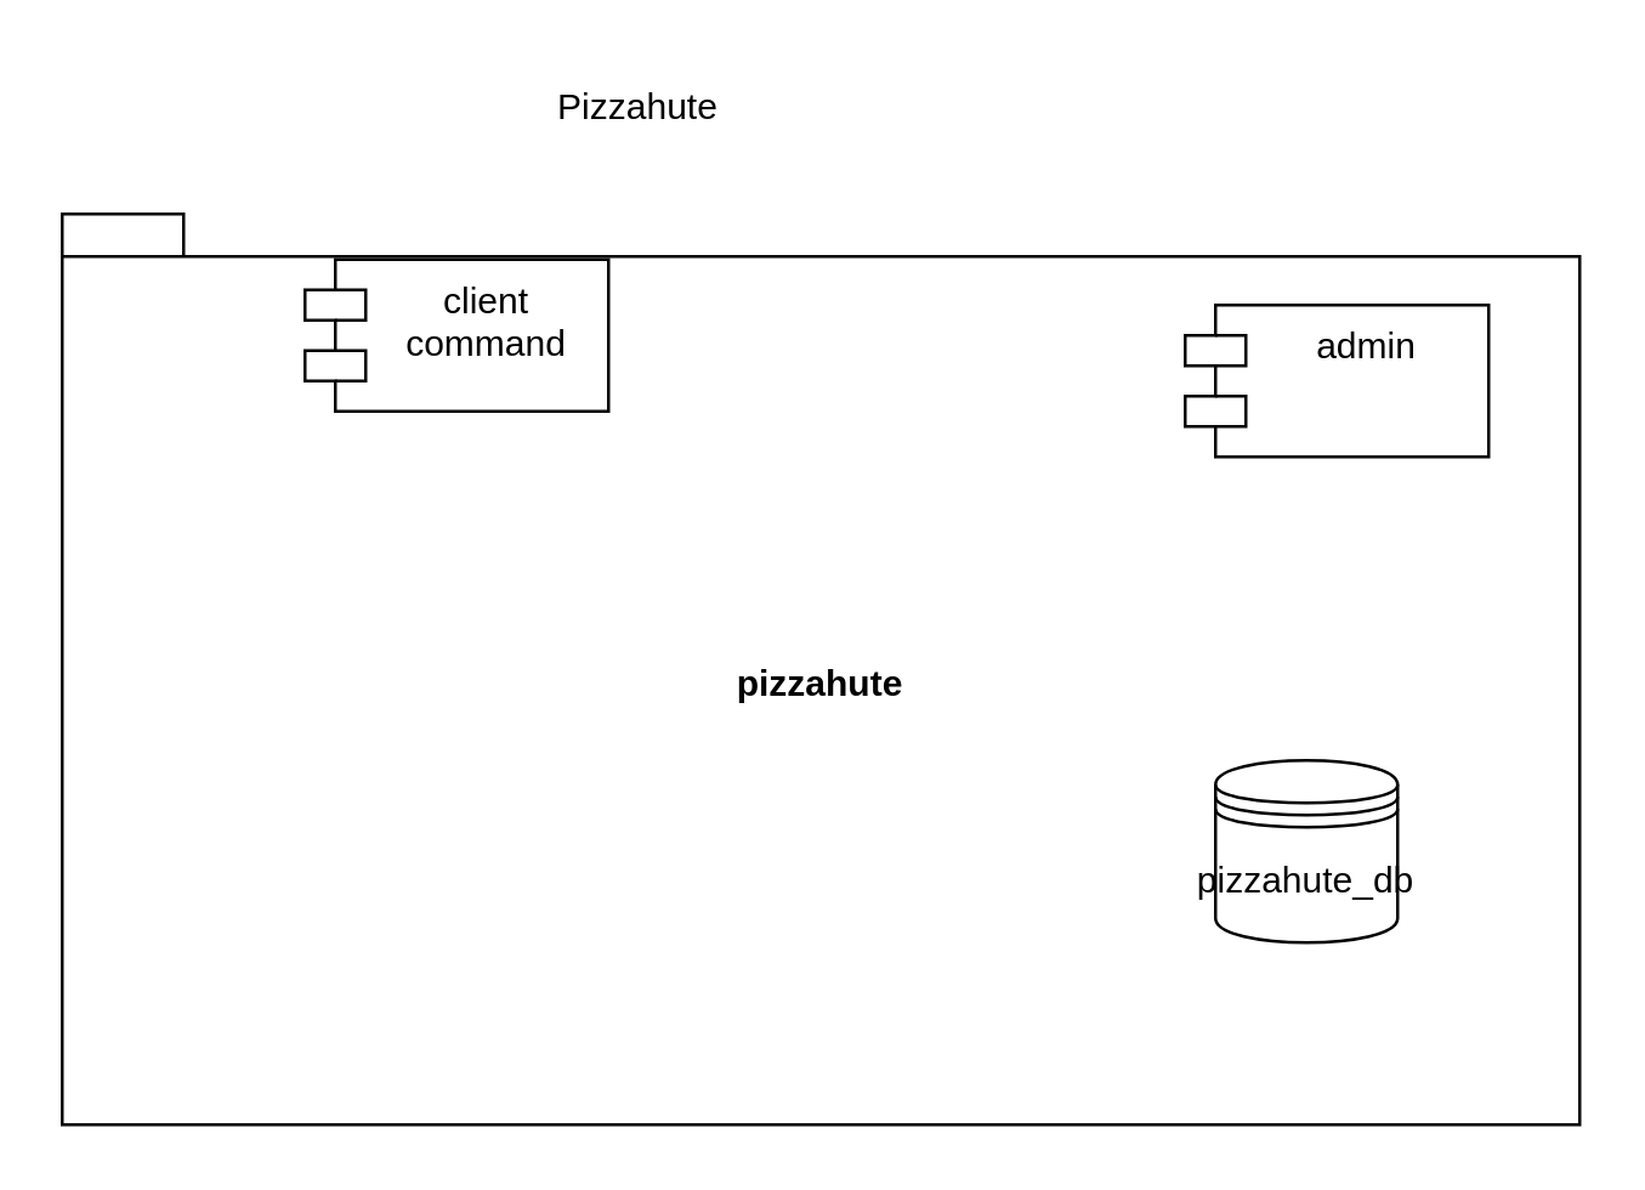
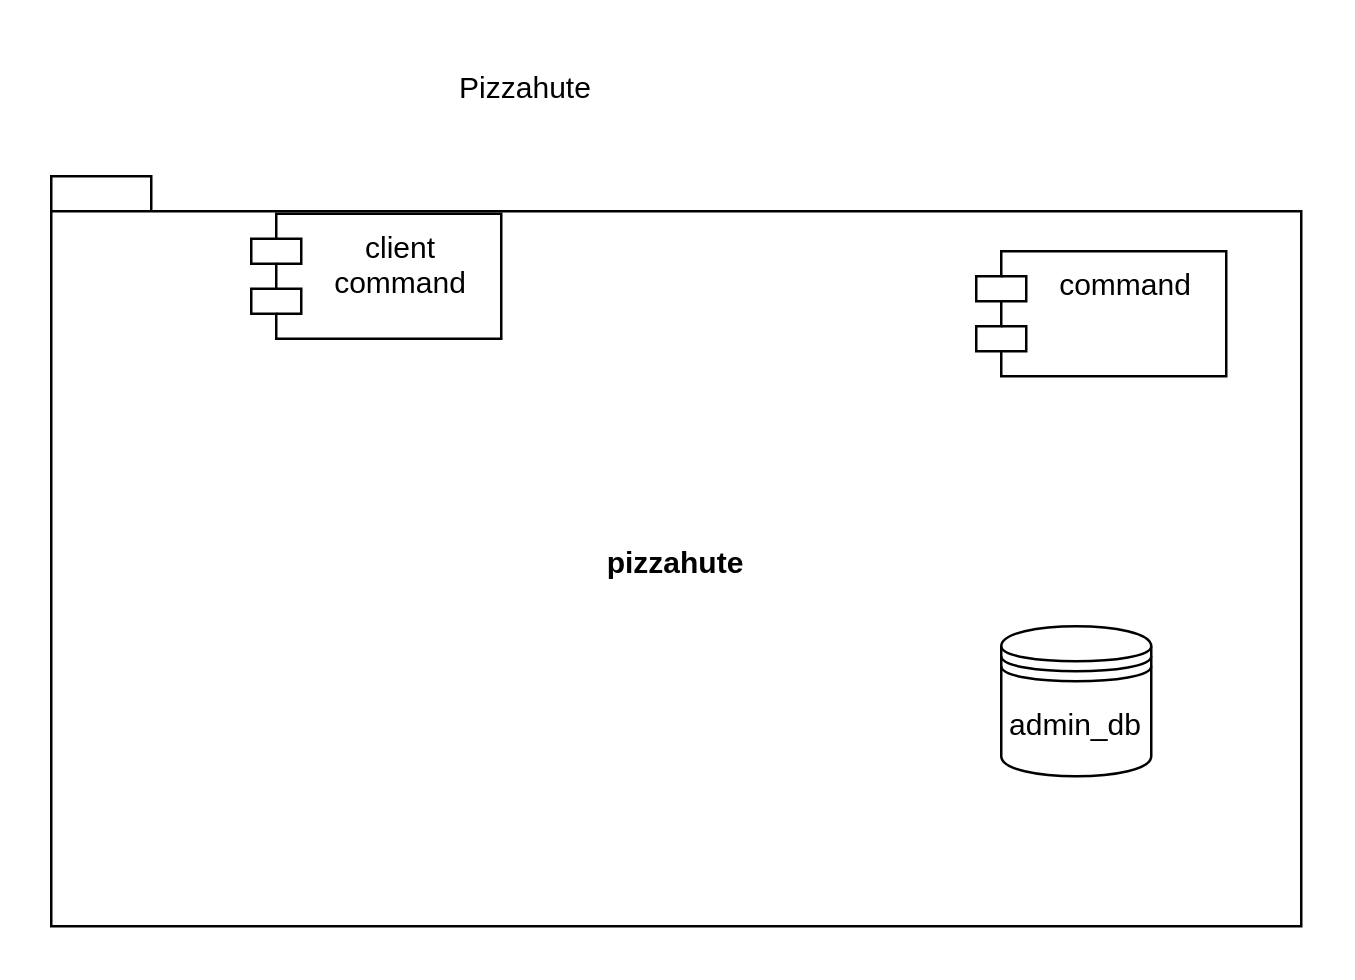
- <mxCell id="3" value="admin" style="shape=module;align=left;spacingLeft=20;align=center;verticalAlign=top;whiteSpace=wrap;html=1;" vertex="1" parent="1"><mxGeometry x="390" y="100" width="100" height="50" as="geometry" /></mxCell>
+ <mxCell id="3" value="command" style="shape=module;align=left;spacingLeft=20;align=center;verticalAlign=top;whiteSpace=wrap;html=1;" vertex="1" parent="1"><mxGeometry x="390" y="100" width="100" height="50" as="geometry" /></mxCell>
- <mxCell id="6" value="pizzahute_db&lt;br&gt;" style="shape=datastore;whiteSpace=wrap;html=1;" vertex="1" parent="1"><mxGeometry x="400" y="250" width="60" height="60" as="geometry" /></mxCell>
+ <mxCell id="6" value="admin_db&lt;br&gt;" style="shape=datastore;whiteSpace=wrap;html=1;" vertex="1" parent="1"><mxGeometry x="400" y="250" width="60" height="60" as="geometry" /></mxCell>
